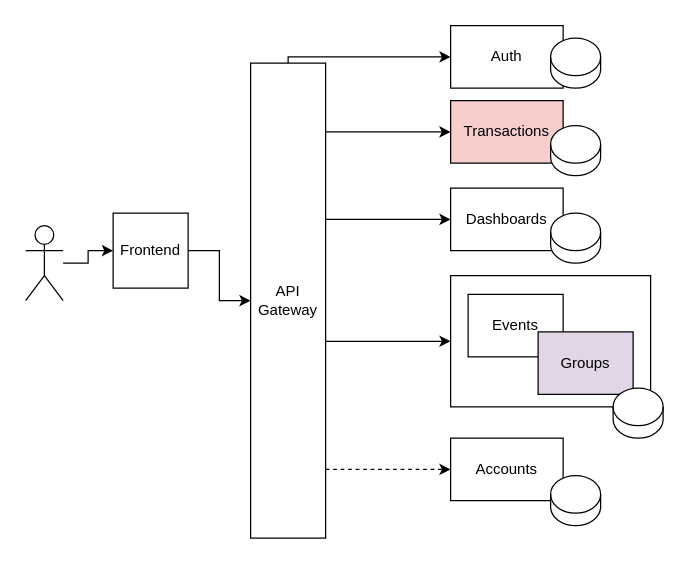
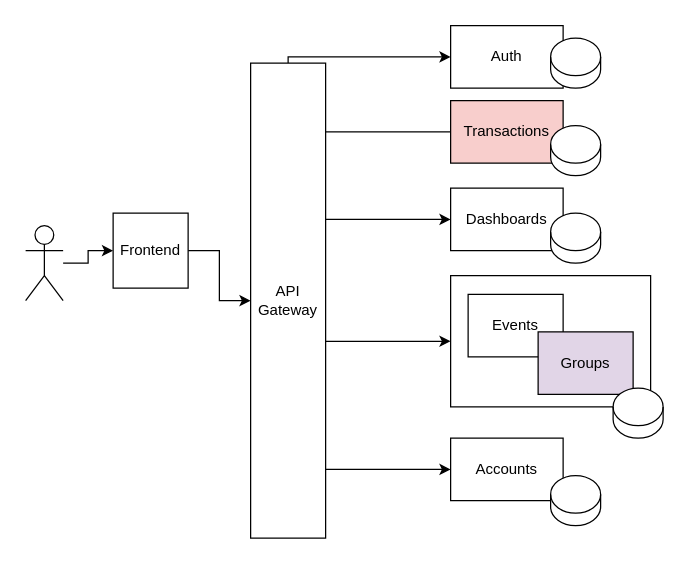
- <mxCell id="9" style="edgeStyle=orthogonalEdgeStyle;rounded=0;orthogonalLoop=1;jettySize=auto;html=1;entryX=0;entryY=0.5;entryDx=0;entryDy=0;startArrow=none;startFill=0;endArrow=classic;endFill=1;" edge="1" parent="1" source="11" target="17"><mxGeometry relative="1" as="geometry"><Array as="points"><mxPoint x="280" y="105" /><mxPoint x="280" y="105" /></Array></mxGeometry></mxCell>
+ <mxCell id="9" style="edgeStyle=orthogonalEdgeStyle;rounded=0;orthogonalLoop=1;jettySize=auto;html=1;entryX=0;entryY=0.5;entryDx=0;entryDy=0;startArrow=none;startFill=0;endArrow=none;endFill=1;" edge="1" parent="1" source="11" target="17"><mxGeometry relative="1" as="geometry"><Array as="points"><mxPoint x="280" y="105" /><mxPoint x="280" y="105" /></Array></mxGeometry></mxCell>
- <mxCell id="6" style="edgeStyle=orthogonalEdgeStyle;rounded=0;orthogonalLoop=1;jettySize=auto;html=1;entryX=0;entryY=0.5;entryDx=0;entryDy=0;startArrow=none;startFill=0;endArrow=classic;endFill=1;dashed=1;" edge="1" parent="1" source="11" target="12"><mxGeometry relative="1" as="geometry"><Array as="points"><mxPoint x="270" y="375" /><mxPoint x="270" y="375" /></Array></mxGeometry></mxCell>
+ <mxCell id="6" style="edgeStyle=orthogonalEdgeStyle;rounded=0;orthogonalLoop=1;jettySize=auto;html=1;entryX=0;entryY=0.5;entryDx=0;entryDy=0;startArrow=none;startFill=0;endArrow=classic;endFill=1;" edge="1" parent="1" source="11" target="12"><mxGeometry relative="1" as="geometry"><Array as="points"><mxPoint x="270" y="375" /><mxPoint x="270" y="375" /></Array></mxGeometry></mxCell>
